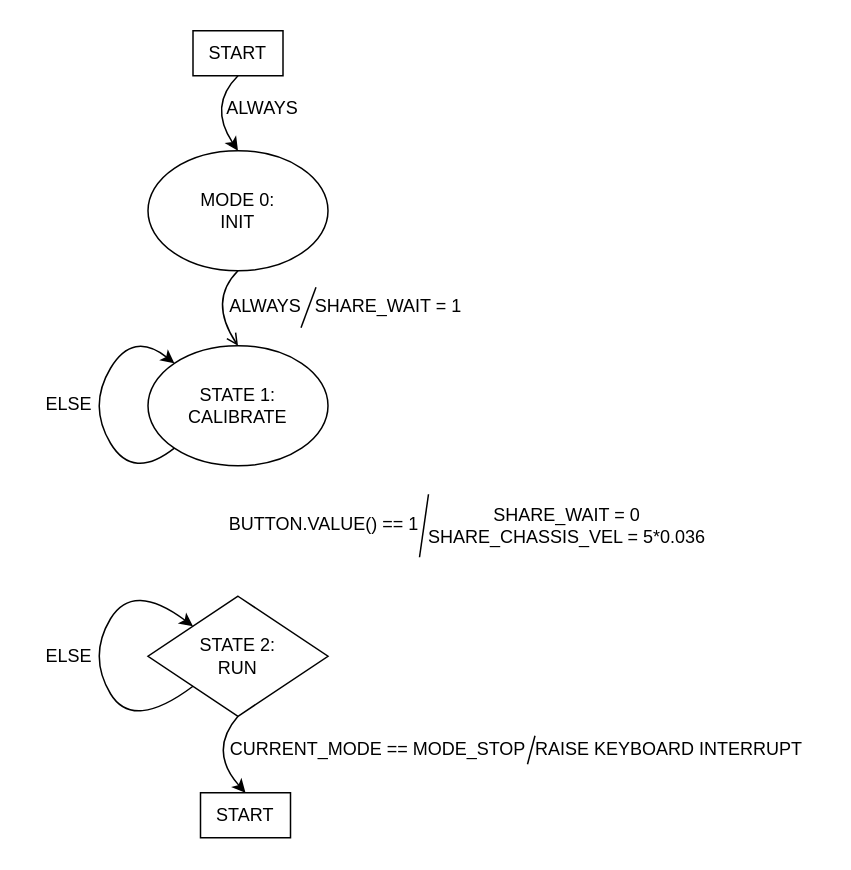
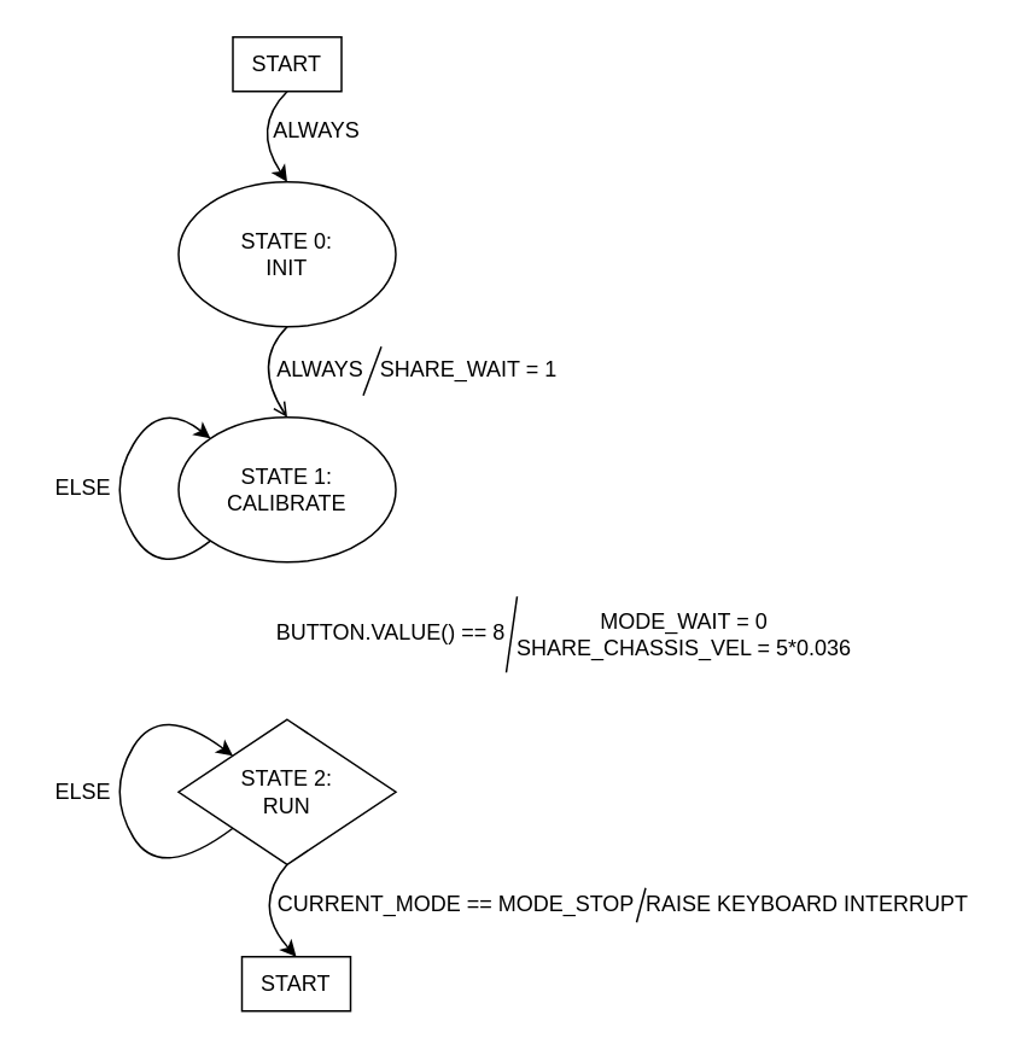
- <mxCell id="2" value="&lt;div&gt;MODE 0:&lt;/div&gt;INIT" style="ellipse;whiteSpace=wrap;html=1;" parent="1" vertex="1"><mxGeometry x="98" y="100" width="120" height="80" as="geometry" /></mxCell>
+ <mxCell id="2" value="&lt;div&gt;STATE 0:&lt;/div&gt;INIT" style="ellipse;whiteSpace=wrap;html=1;" parent="1" vertex="1"><mxGeometry x="98" y="100" width="120" height="80" as="geometry" /></mxCell>
- <mxCell id="7" value="BUTTON.VALUE() == 1" style="text;html=1;align=center;verticalAlign=middle;resizable=0;points=[];autosize=1;strokeColor=none;fillColor=none;" parent="1" vertex="1"><mxGeometry x="140" y="334" width="150" height="30" as="geometry" /></mxCell>
+ <mxCell id="7" value="BUTTON.VALUE() == 8" style="text;html=1;align=center;verticalAlign=middle;resizable=0;points=[];autosize=1;strokeColor=none;fillColor=none;" parent="1" vertex="1"><mxGeometry x="140" y="334" width="150" height="30" as="geometry" /></mxCell>
- <mxCell id="12" value="&lt;div&gt;SHARE_WAIT = 0&lt;/div&gt;&lt;div&gt;SHARE_CHASSIS_VEL = 5*0.036&lt;/div&gt;" style="text;html=1;align=center;verticalAlign=middle;resizable=0;points=[];autosize=1;strokeColor=none;fillColor=none;" parent="1" vertex="1"><mxGeometry x="272" y="330" width="210" height="40" as="geometry" /></mxCell>
+ <mxCell id="12" value="&lt;div&gt;MODE_WAIT = 0&lt;/div&gt;&lt;div&gt;SHARE_CHASSIS_VEL = 5*0.036&lt;/div&gt;" style="text;html=1;align=center;verticalAlign=middle;resizable=0;points=[];autosize=1;strokeColor=none;fillColor=none;" parent="1" vertex="1"><mxGeometry x="272" y="330" width="210" height="40" as="geometry" /></mxCell>
